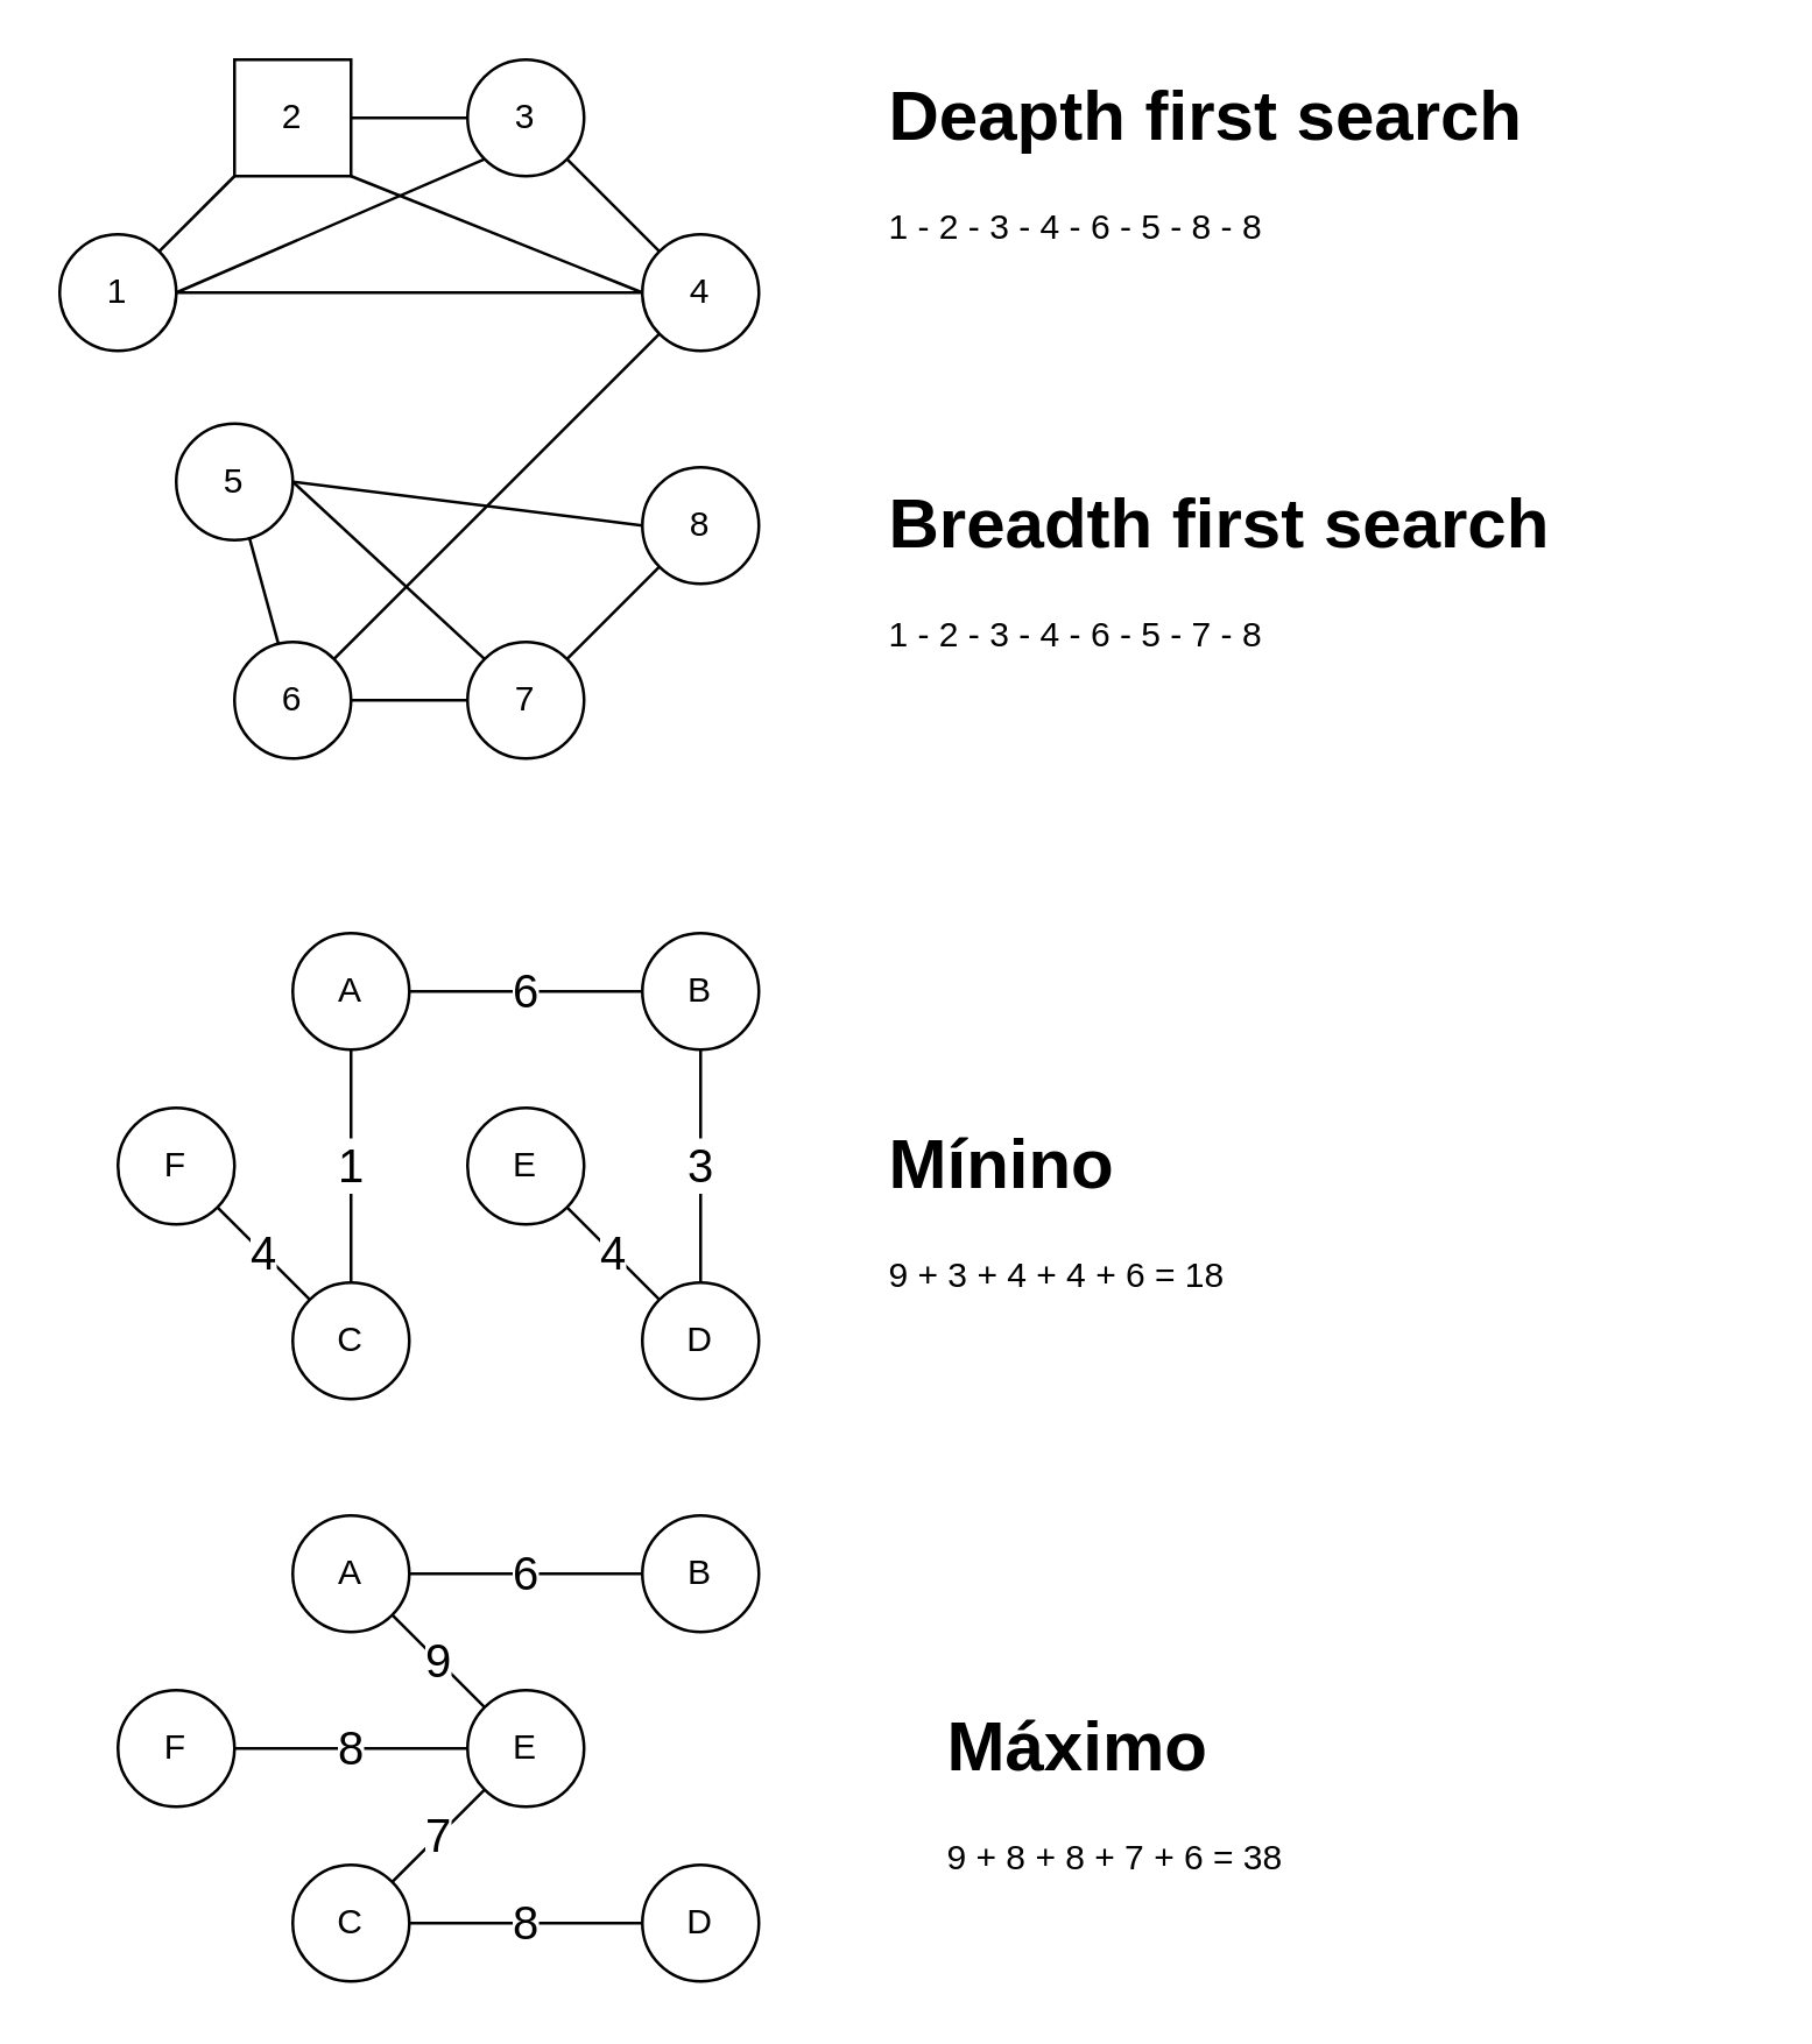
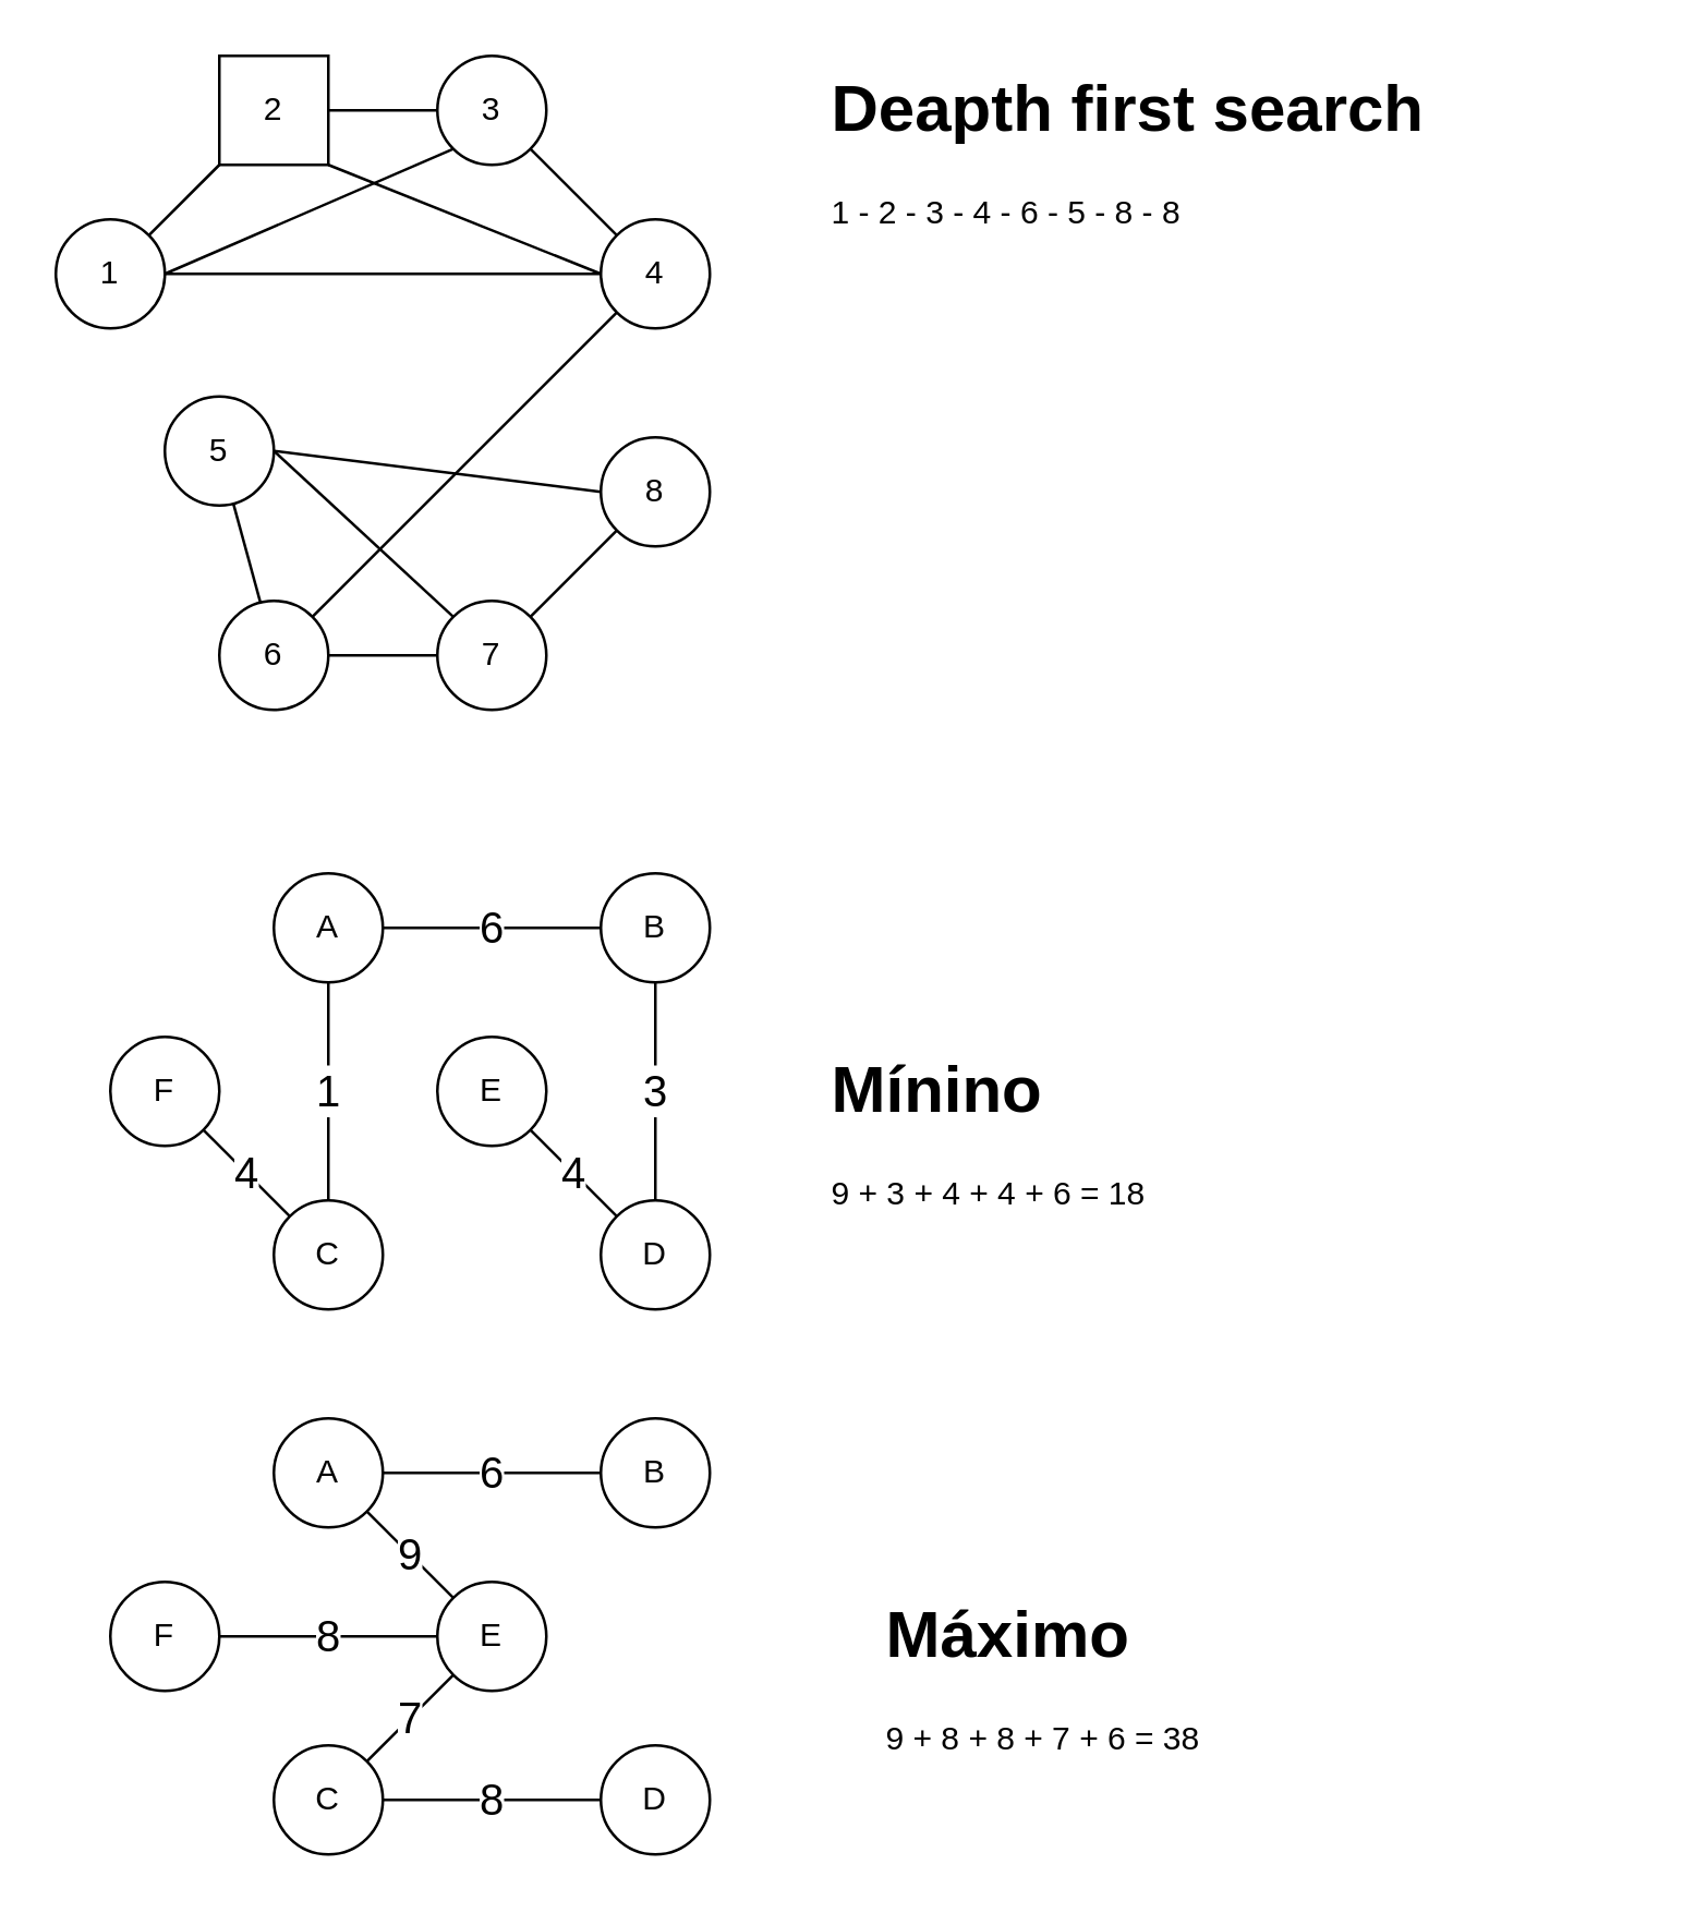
- <mxCell id="23" value="&lt;h1&gt;Breadth first search&lt;/h1&gt;&lt;h1&gt;&lt;p style=&quot;font-size: 12px ; font-weight: 400&quot;&gt;1 - 2 - 3 - 4 - 6 - 5 - 7 - 8&lt;/p&gt;&lt;/h1&gt;" style="text;html=1;strokeColor=none;fillColor=none;spacing=5;spacingTop=-20;whiteSpace=wrap;overflow=hidden;rounded=0;" vertex="1" parent="1"><mxGeometry x="300" y="160" width="300" height="120" as="geometry" /></mxCell>
